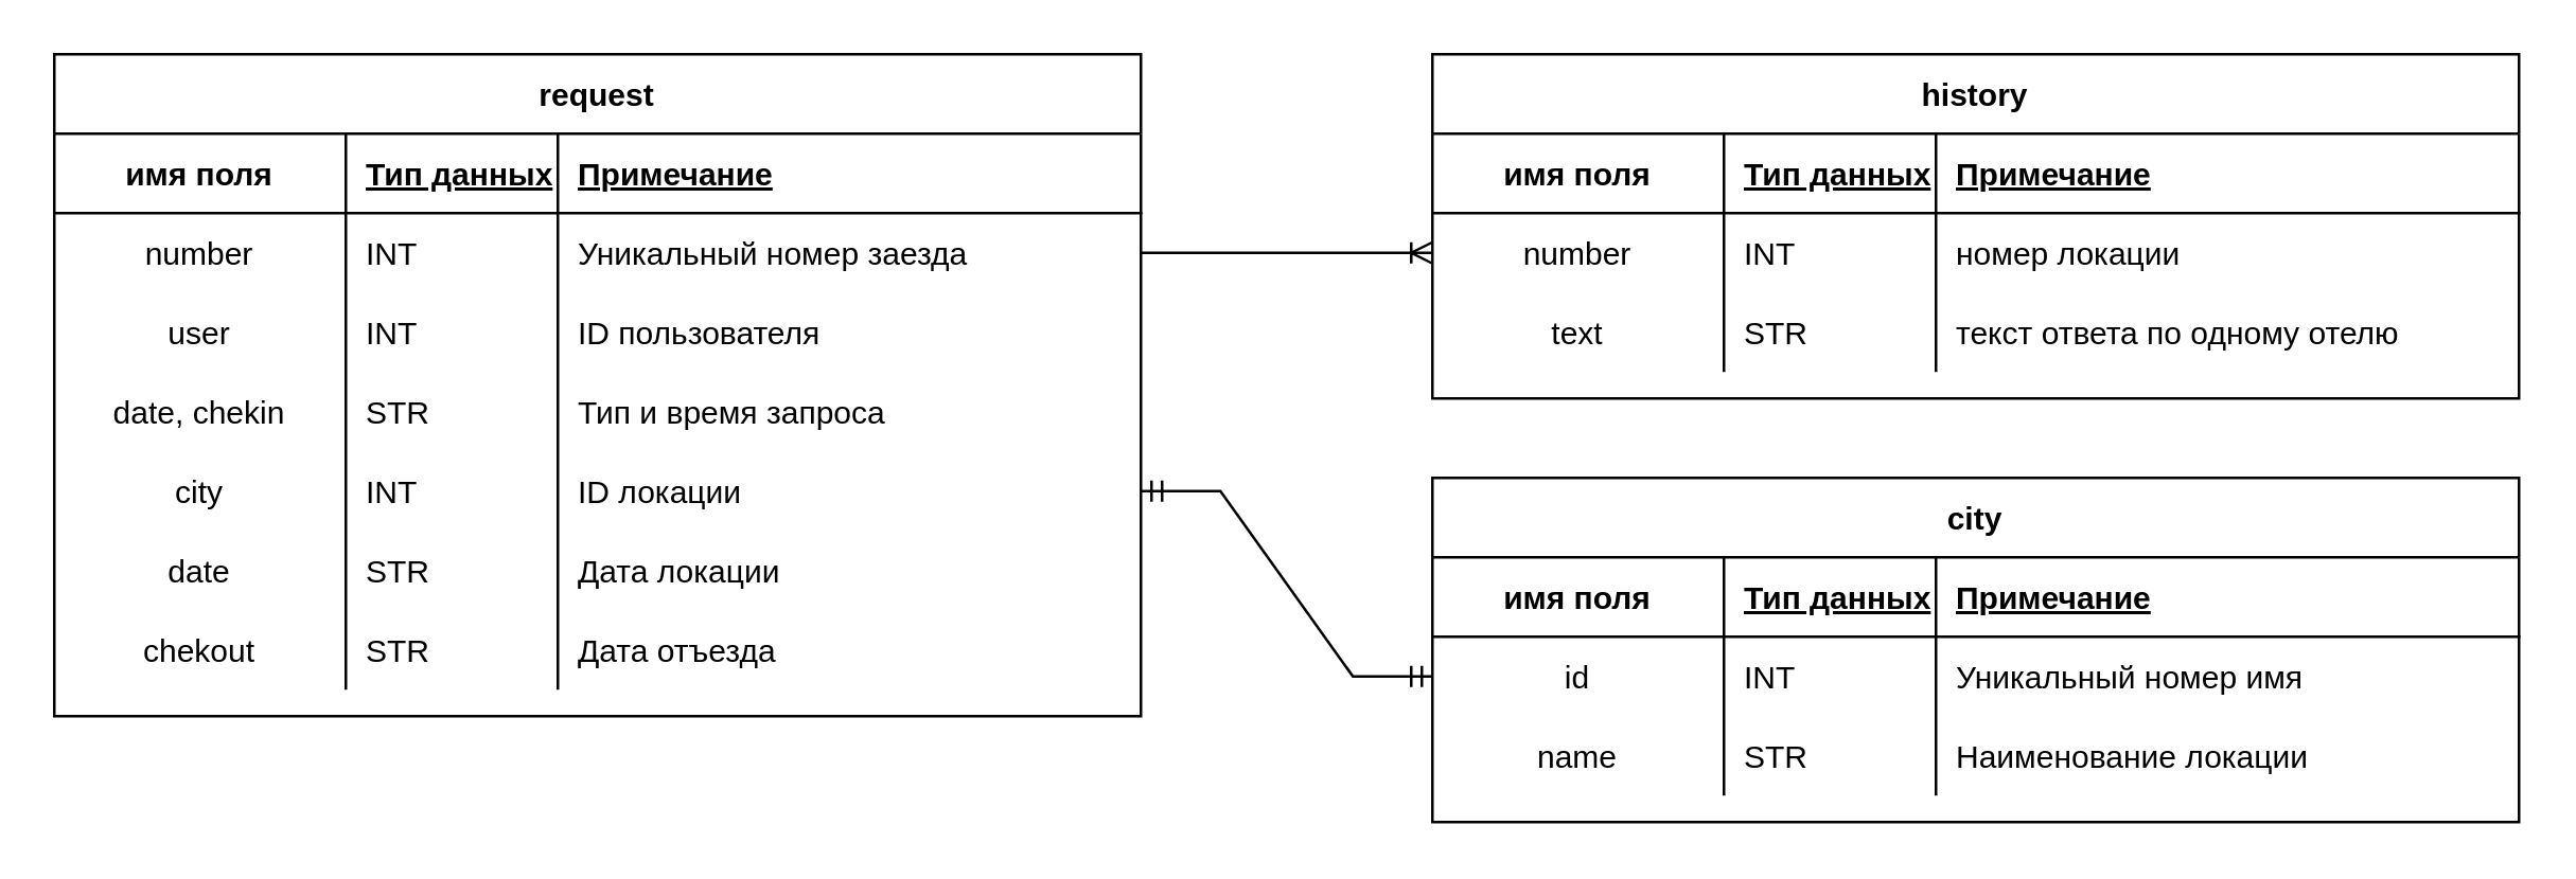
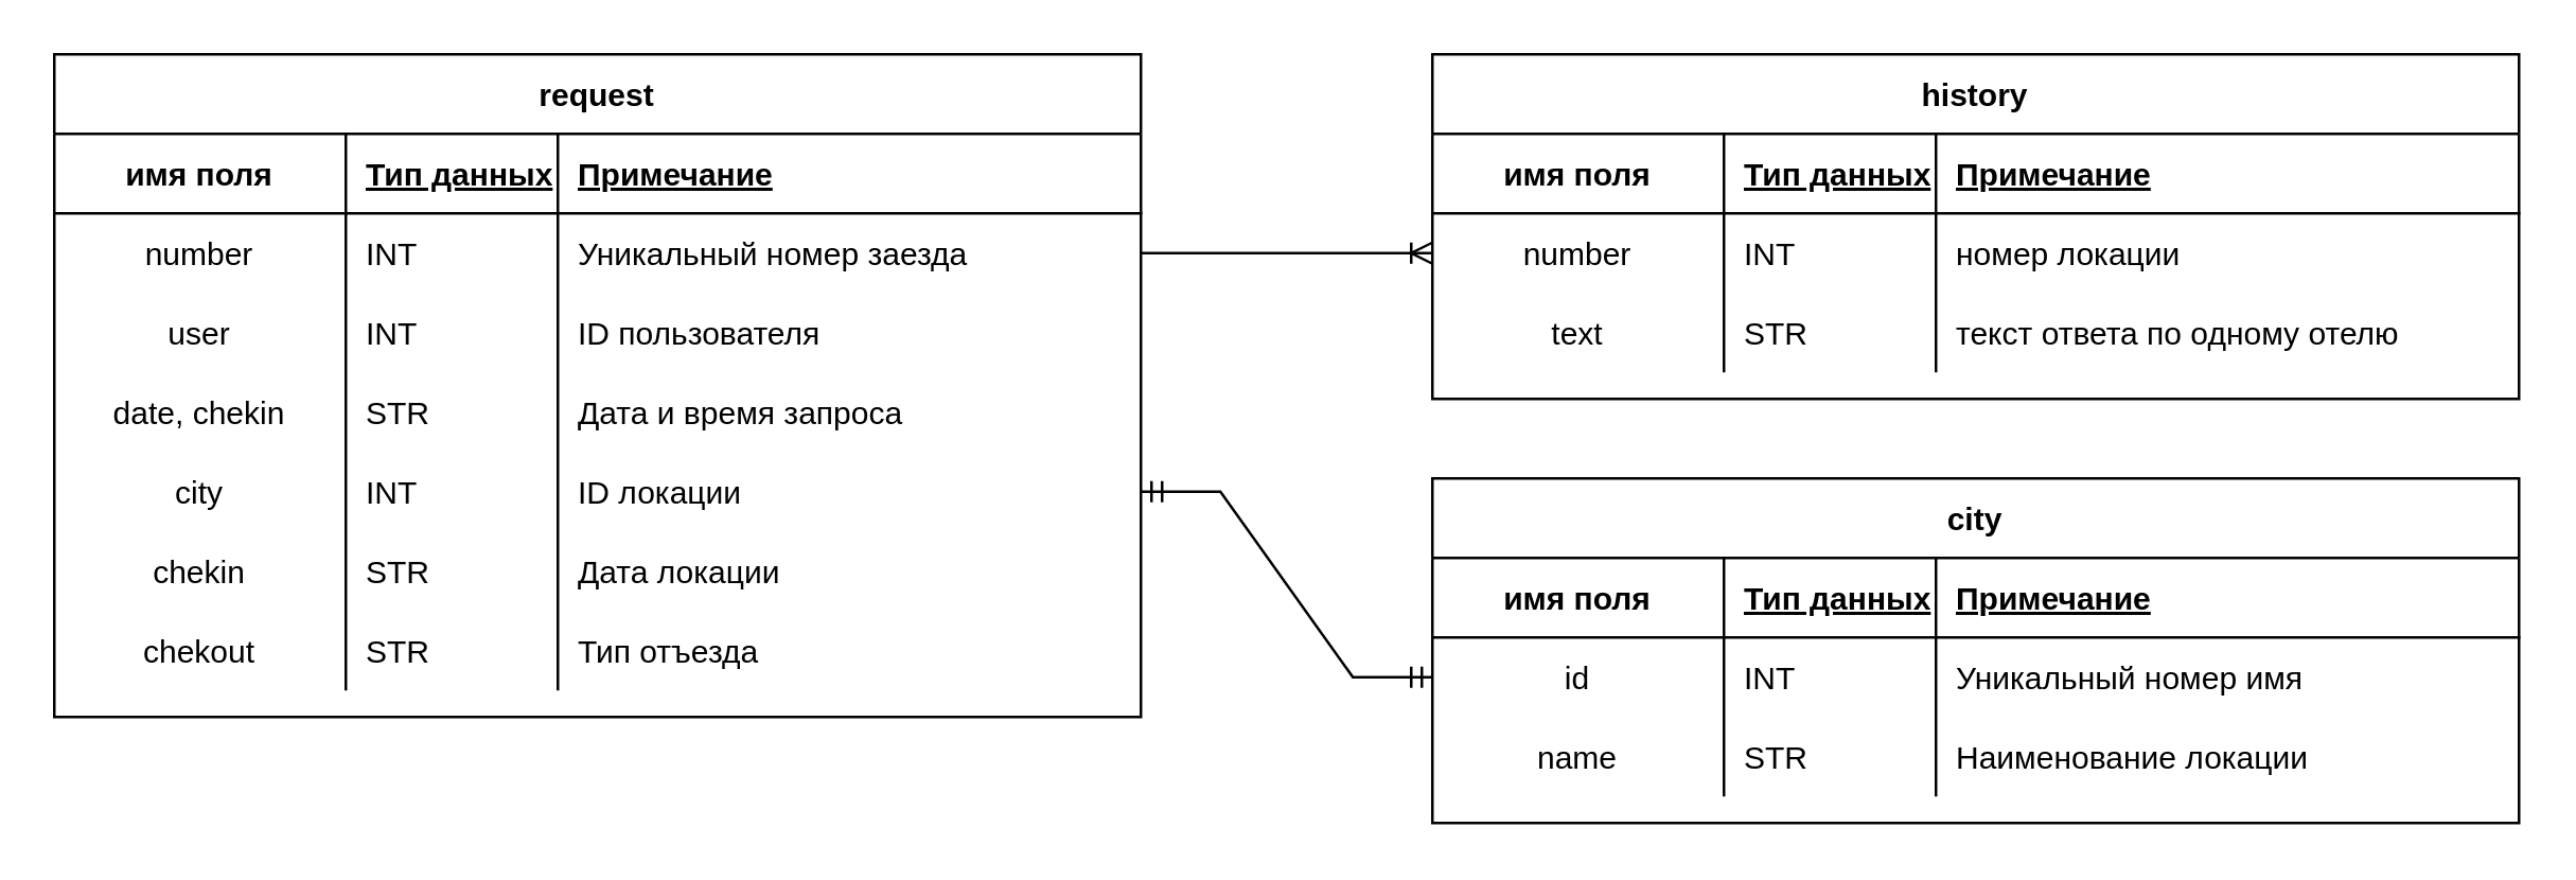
- <mxCell id="18" value="Тип и время запроса" style="shape=partialRectangle;connectable=0;fillColor=none;top=0;left=0;bottom=0;right=0;align=left;spacingLeft=6;overflow=hidden;" vertex="1" parent="15"><mxGeometry x="190" width="220" height="30" as="geometry"><mxRectangle width="220" height="30" as="alternateBounds" /></mxGeometry></mxCell>
+ <mxCell id="18" value="Дата и время запроса" style="shape=partialRectangle;connectable=0;fillColor=none;top=0;left=0;bottom=0;right=0;align=left;spacingLeft=6;overflow=hidden;" vertex="1" parent="15"><mxGeometry x="190" width="220" height="30" as="geometry"><mxRectangle width="220" height="30" as="alternateBounds" /></mxGeometry></mxCell>
- <mxCell id="24" value="date" style="shape=partialRectangle;connectable=0;fillColor=none;top=0;left=0;bottom=0;right=0;editable=1;overflow=hidden;" vertex="1" parent="23"><mxGeometry width="110" height="30" as="geometry"><mxRectangle width="110" height="30" as="alternateBounds" /></mxGeometry></mxCell>
+ <mxCell id="24" value="chekin" style="shape=partialRectangle;connectable=0;fillColor=none;top=0;left=0;bottom=0;right=0;editable=1;overflow=hidden;" vertex="1" parent="23"><mxGeometry width="110" height="30" as="geometry"><mxRectangle width="110" height="30" as="alternateBounds" /></mxGeometry></mxCell>
- <mxCell id="30" value="Дата отъезда" style="shape=partialRectangle;connectable=0;fillColor=none;top=0;left=0;bottom=0;right=0;align=left;spacingLeft=6;overflow=hidden;" vertex="1" parent="27"><mxGeometry x="190" width="220" height="30" as="geometry"><mxRectangle width="220" height="30" as="alternateBounds" /></mxGeometry></mxCell>
+ <mxCell id="30" value="Тип отъезда" style="shape=partialRectangle;connectable=0;fillColor=none;top=0;left=0;bottom=0;right=0;align=left;spacingLeft=6;overflow=hidden;" vertex="1" parent="27"><mxGeometry x="190" width="220" height="30" as="geometry"><mxRectangle width="220" height="30" as="alternateBounds" /></mxGeometry></mxCell>
